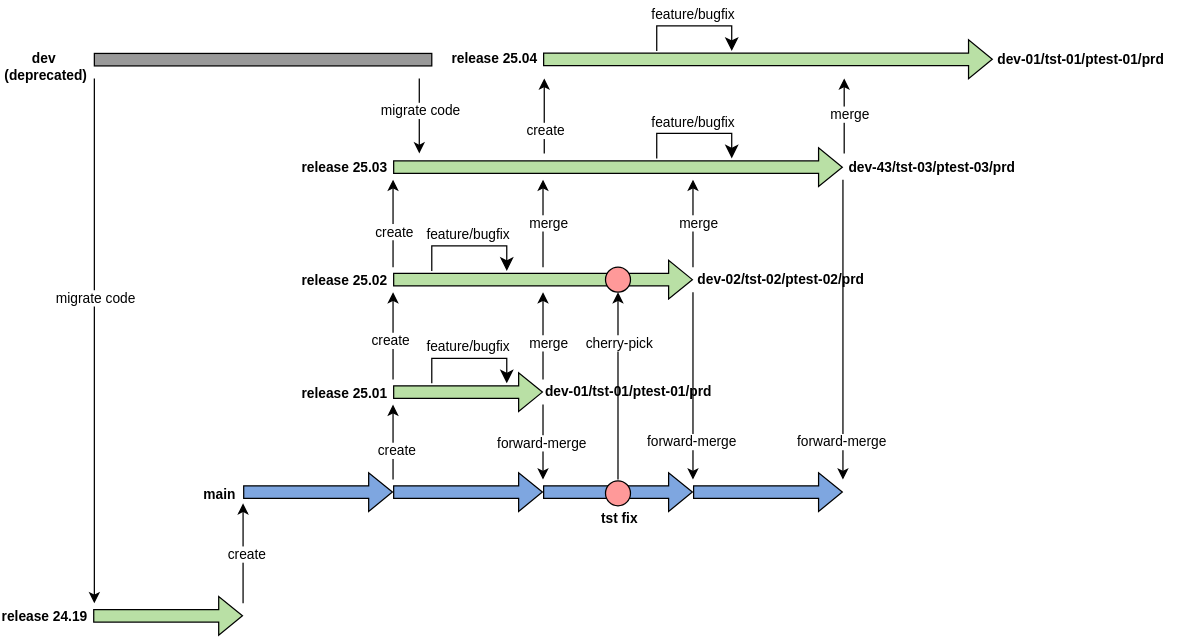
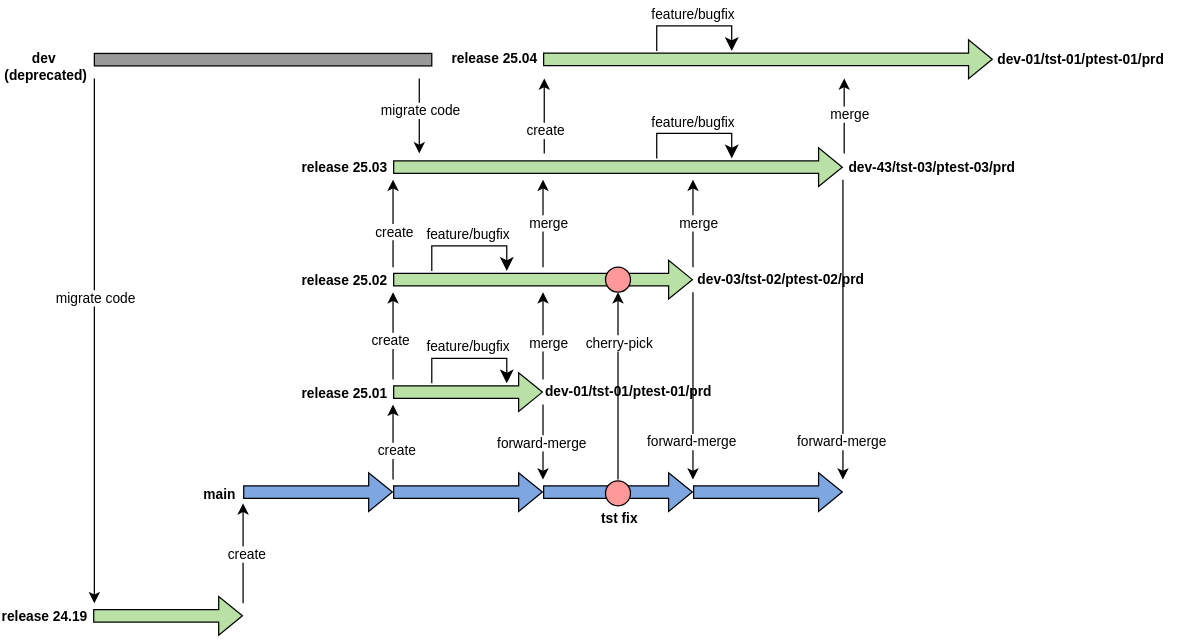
- <mxCell id="53" value="&lt;b style=&quot;forced-color-adjust: none; color: rgb(0, 0, 0); font-family: Helvetica; font-size: 11px; font-style: normal; font-variant-ligatures: normal; font-variant-caps: normal; letter-spacing: normal; orphans: 2; text-align: center; text-indent: 0px; text-transform: none; widows: 2; word-spacing: 0px; -webkit-text-stroke-width: 0px; white-space: nowrap; text-decoration-thickness: initial; text-decoration-style: initial; text-decoration-color: initial;&quot;&gt;dev-02/tst-02/ptest-02/prd&lt;/b&gt;" style="text;whiteSpace=wrap;html=1;" vertex="1" parent="1"><mxGeometry x="541" y="209" width="120" height="19" as="geometry" /></mxCell>
+ <mxCell id="53" value="&lt;b style=&quot;forced-color-adjust: none; color: rgb(0, 0, 0); font-family: Helvetica; font-size: 11px; font-style: normal; font-variant-ligatures: normal; font-variant-caps: normal; letter-spacing: normal; orphans: 2; text-align: center; text-indent: 0px; text-transform: none; widows: 2; word-spacing: 0px; -webkit-text-stroke-width: 0px; white-space: nowrap; text-decoration-thickness: initial; text-decoration-style: initial; text-decoration-color: initial;&quot;&gt;dev-03/tst-02/ptest-02/prd&lt;/b&gt;" style="text;whiteSpace=wrap;html=1;" vertex="1" parent="1"><mxGeometry x="541" y="209" width="120" height="19" as="geometry" /></mxCell>
